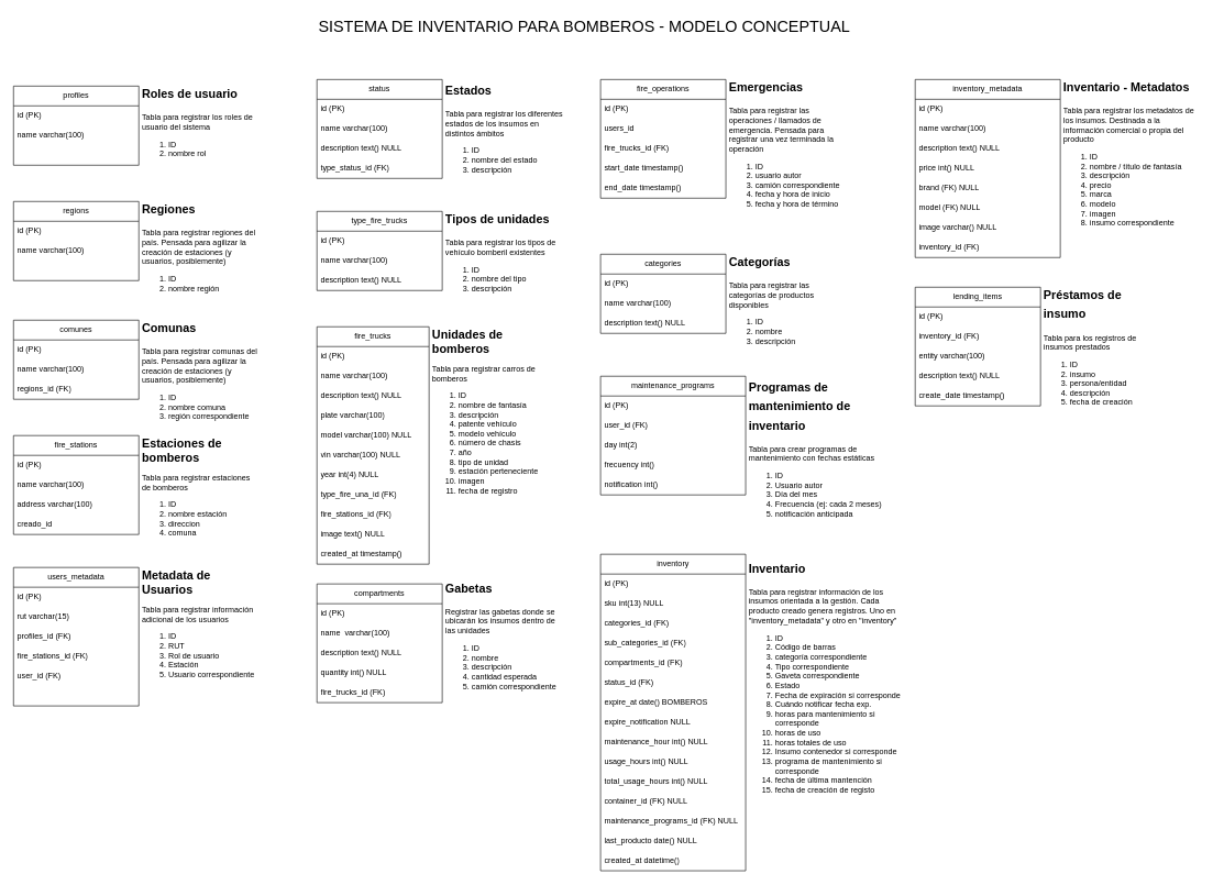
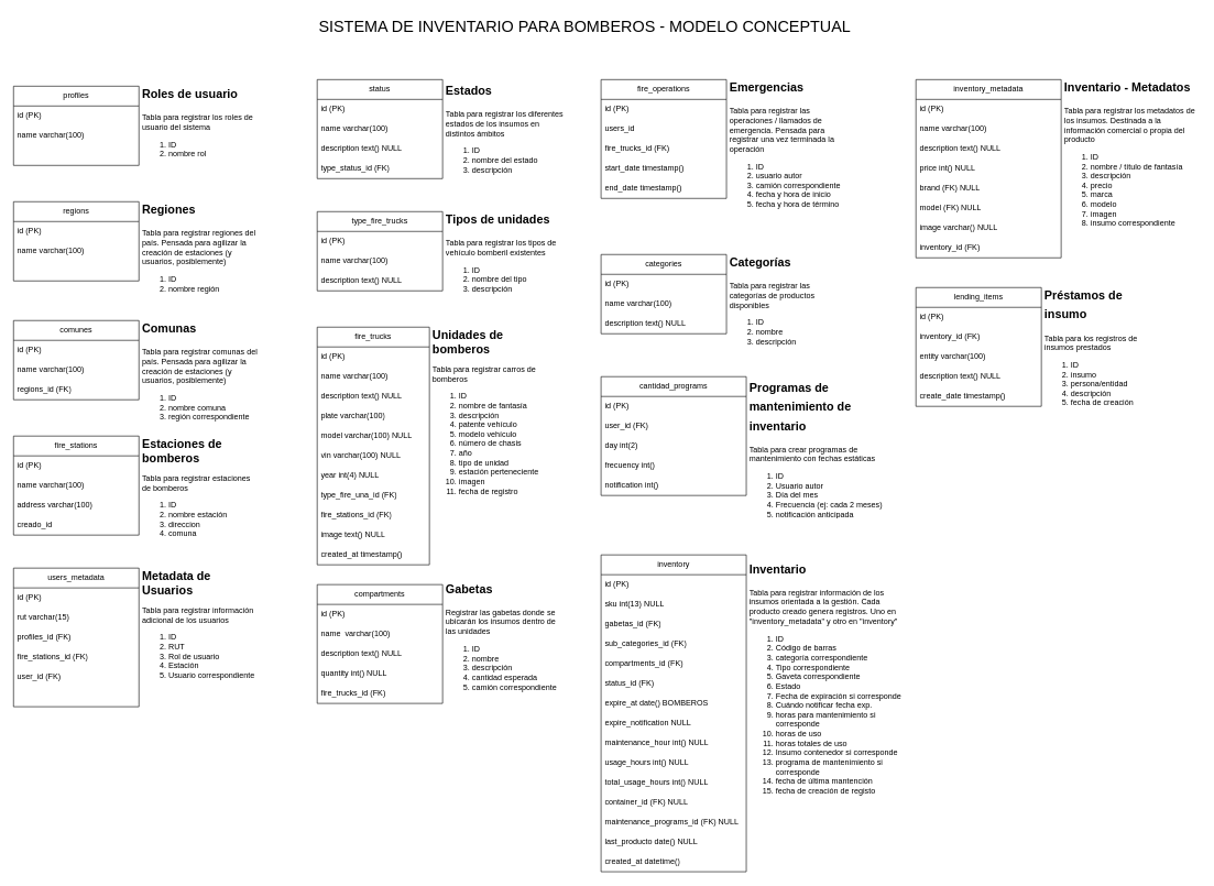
- <mxCell id="99" value="maintenance_programs" style="swimlane;fontStyle=0;childLayout=stackLayout;horizontal=1;startSize=30;horizontalStack=0;resizeParent=1;resizeParentMax=0;resizeLast=0;collapsible=1;marginBottom=0;whiteSpace=wrap;html=1;" vertex="1" parent="1"><mxGeometry x="910" y="570" width="220" height="180" as="geometry" /></mxCell>
+ <mxCell id="99" value="cantidad_programs" style="swimlane;fontStyle=0;childLayout=stackLayout;horizontal=1;startSize=30;horizontalStack=0;resizeParent=1;resizeParentMax=0;resizeLast=0;collapsible=1;marginBottom=0;whiteSpace=wrap;html=1;" vertex="1" parent="1"><mxGeometry x="910" y="570" width="220" height="180" as="geometry" /></mxCell>
- <mxCell id="73" value="categories_id (FK)" style="text;strokeColor=none;fillColor=none;align=left;verticalAlign=middle;spacingLeft=4;spacingRight=4;overflow=hidden;points=[[0,0.5],[1,0.5]];portConstraint=eastwest;rotatable=0;whiteSpace=wrap;html=1;" vertex="1" parent="70"><mxGeometry y="90" width="220" height="30" as="geometry" /></mxCell>
+ <mxCell id="73" value="gabetas_id (FK)" style="text;strokeColor=none;fillColor=none;align=left;verticalAlign=middle;spacingLeft=4;spacingRight=4;overflow=hidden;points=[[0,0.5],[1,0.5]];portConstraint=eastwest;rotatable=0;whiteSpace=wrap;html=1;" vertex="1" parent="70"><mxGeometry y="90" width="220" height="30" as="geometry" /></mxCell>
